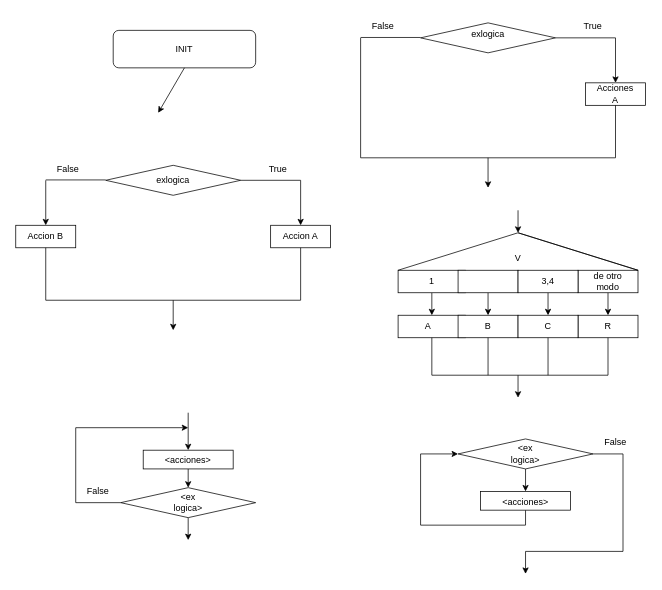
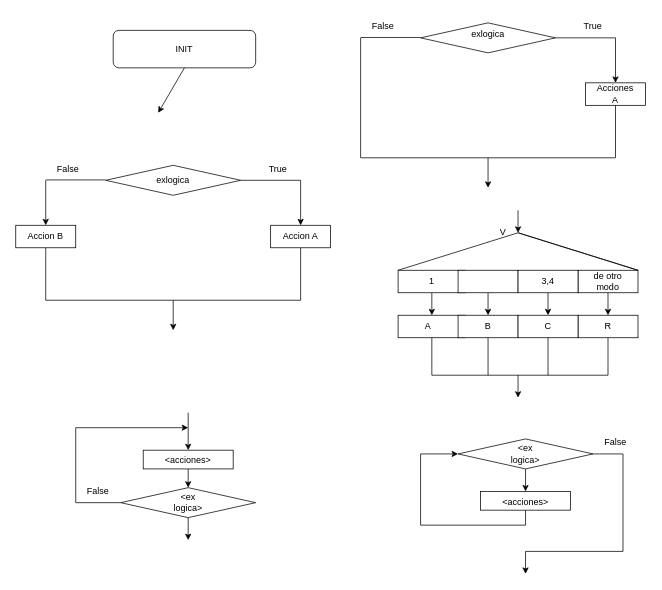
- <mxCell id="56" value="V" style="text;html=1;strokeColor=none;fillColor=none;align=center;verticalAlign=middle;whiteSpace=wrap;rounded=0;" parent="1" vertex="1"><mxGeometry x="660" y="329" width="60" height="30" as="geometry" /></mxCell>
+ <mxCell id="56" value="V" style="text;html=1;strokeColor=none;fillColor=none;align=center;verticalAlign=middle;whiteSpace=wrap;rounded=0;" parent="1" vertex="1"><mxGeometry x="640" y="294" width="60" height="30" as="geometry" /></mxCell>
